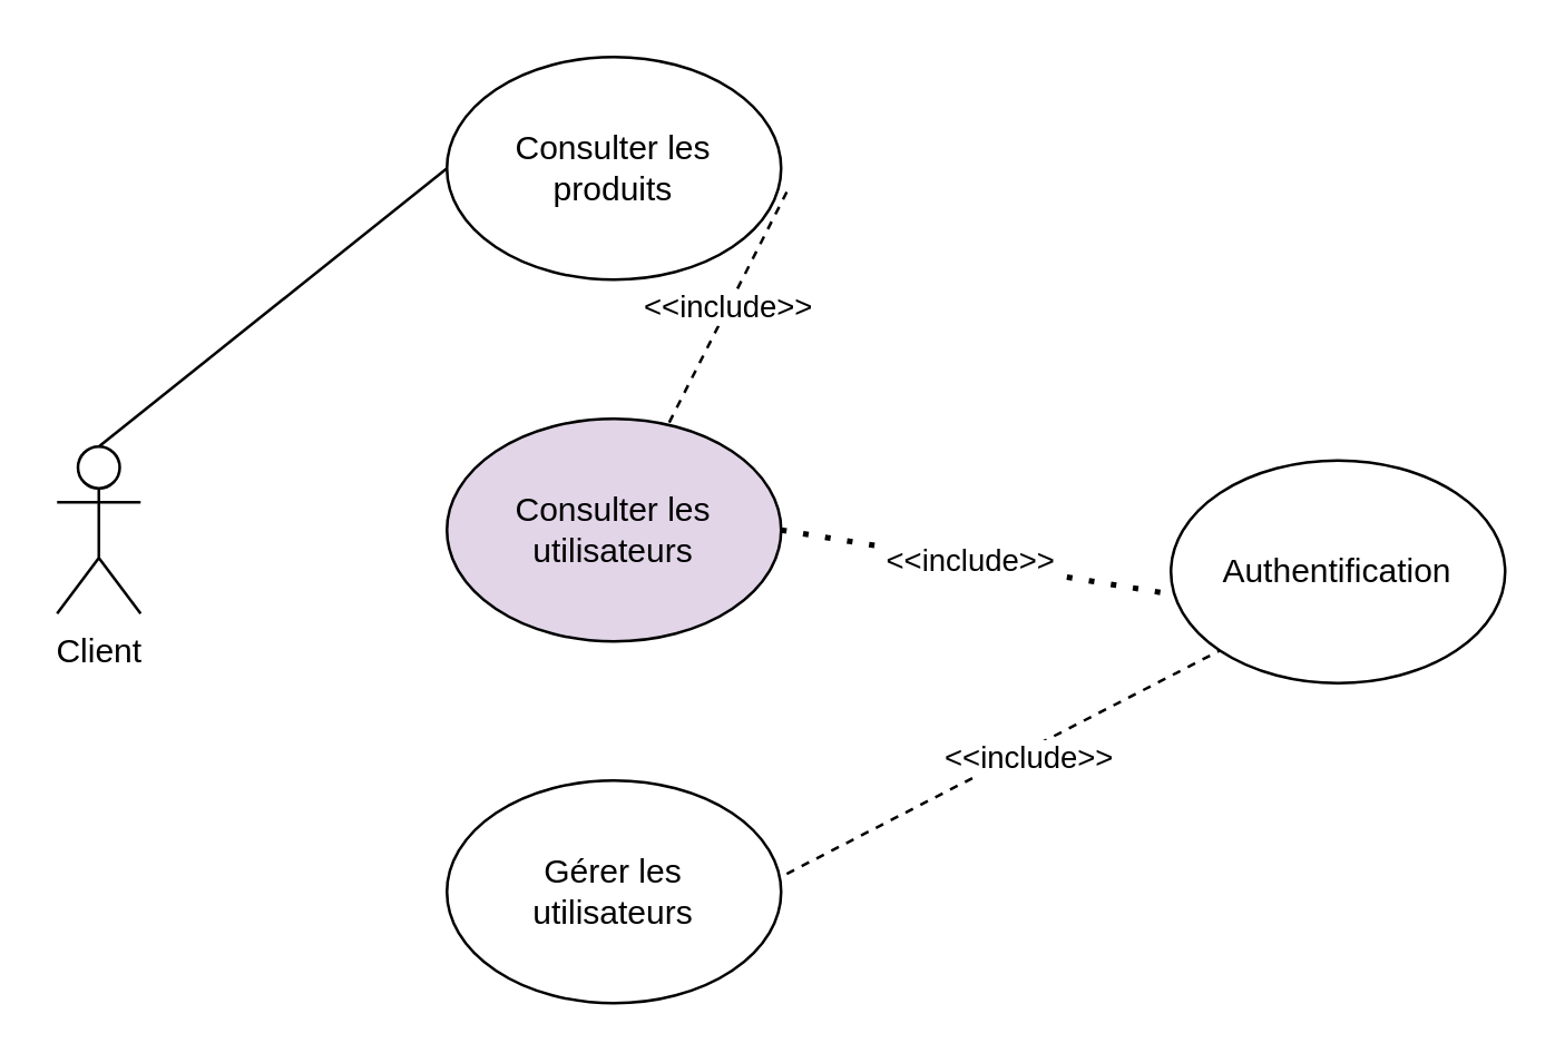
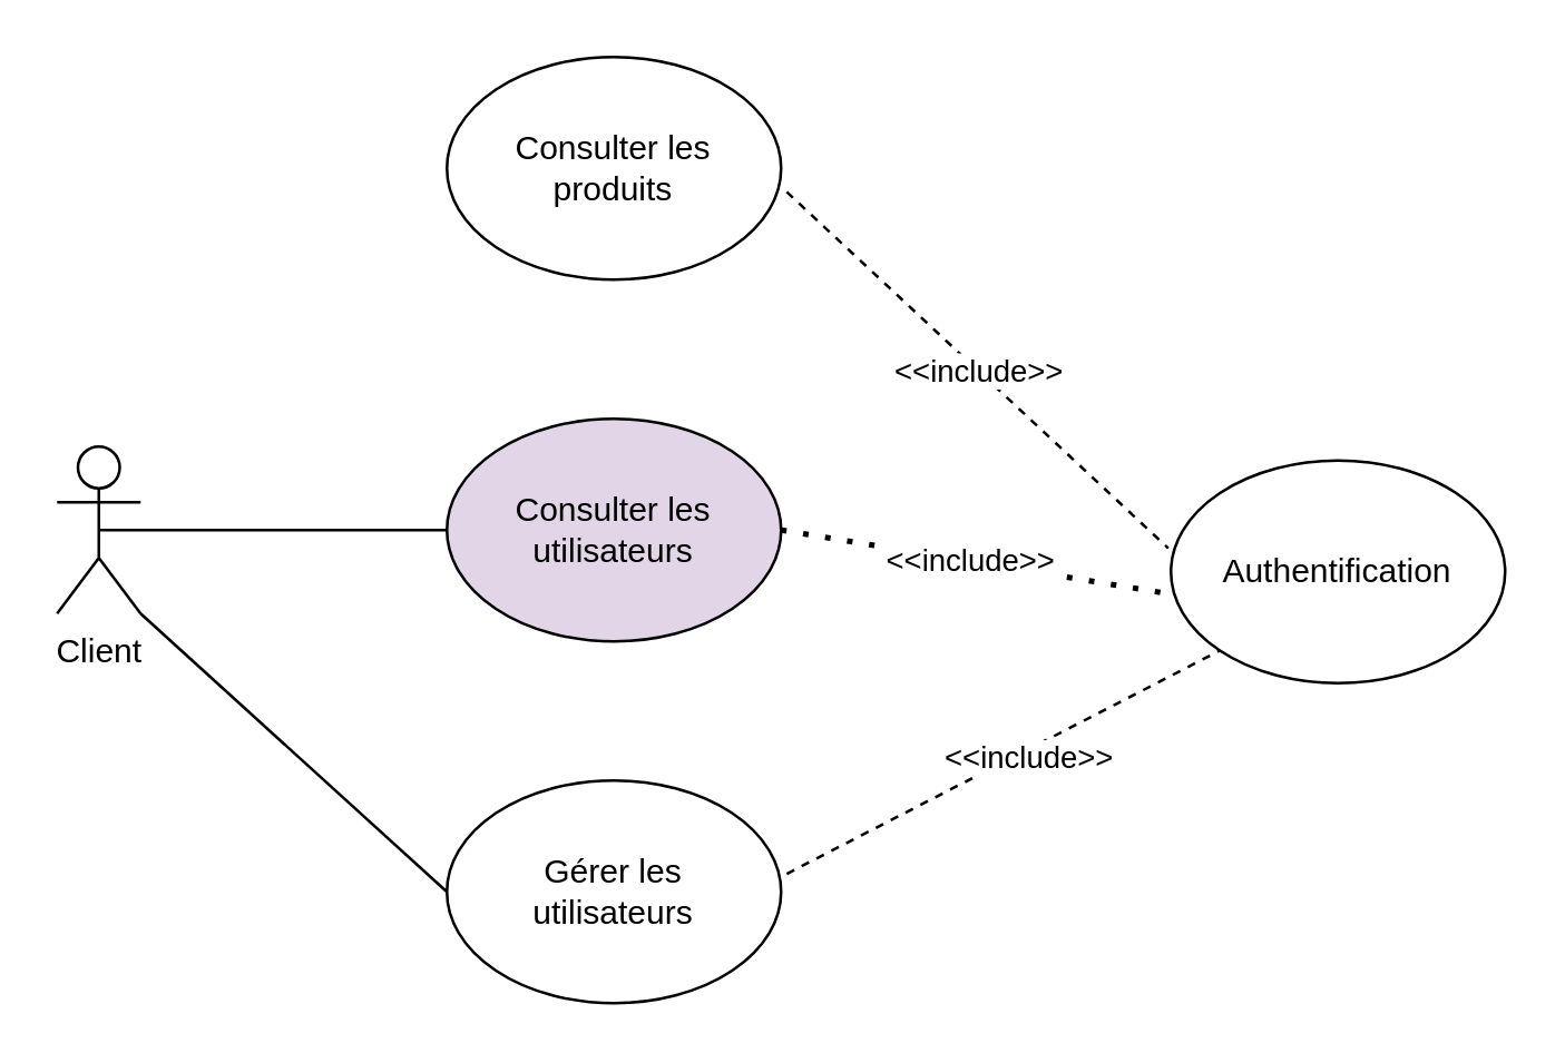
- <mxCell id="11" value="" style="endArrow=none;html=1;rounded=0;entryX=0;entryY=0.5;entryDx=0;entryDy=0;exitX=0.5;exitY=0;exitDx=0;exitDy=0;exitPerimeter=0;" edge="1" parent="1" source="2" target="3"><mxGeometry width="50" height="50" relative="1" as="geometry"><mxPoint x="30" y="120" as="sourcePoint" /><mxPoint x="80" y="70" as="targetPoint" /></mxGeometry></mxCell>
- <mxCell id="7" value="&amp;lt;&amp;lt;include&amp;gt;&amp;gt;" style="endArrow=none;dashed=1;html=1;rounded=0;exitX=1.017;exitY=0.606;exitDx=0;exitDy=0;exitPerimeter=0;" edge="1" parent="1" source="3" target="4"><mxGeometry width="50" height="50" relative="1" as="geometry"><mxPoint x="330" y="200" as="sourcePoint" /><mxPoint x="380" y="150" as="targetPoint" /></mxGeometry></mxCell>
+ <mxCell id="7" value="&amp;lt;&amp;lt;include&amp;gt;&amp;gt;" style="endArrow=none;dashed=1;html=1;rounded=0;entryX=-0.008;entryY=0.394;entryDx=0;entryDy=0;entryPerimeter=0;exitX=1.017;exitY=0.606;exitDx=0;exitDy=0;exitPerimeter=0;" edge="1" parent="1" source="3" target="6"><mxGeometry width="50" height="50" relative="1" as="geometry"><mxPoint x="330" y="200" as="sourcePoint" /><mxPoint x="380" y="150" as="targetPoint" /></mxGeometry></mxCell>
+ <mxCell id="12" value="" style="endArrow=none;html=1;rounded=0;entryX=0;entryY=0.5;entryDx=0;entryDy=0;exitX=0.5;exitY=0.5;exitDx=0;exitDy=0;exitPerimeter=0;" edge="1" parent="1" source="2" target="4"><mxGeometry width="50" height="50" relative="1" as="geometry"><mxPoint x="30" y="350" as="sourcePoint" /><mxPoint x="80" y="300" as="targetPoint" /></mxGeometry></mxCell>
+ <mxCell id="13" value="" style="endArrow=none;html=1;rounded=0;entryX=0;entryY=0.5;entryDx=0;entryDy=0;exitX=1;exitY=1;exitDx=0;exitDy=0;exitPerimeter=0;" edge="1" parent="1" source="2" target="5"><mxGeometry width="50" height="50" relative="1" as="geometry"><mxPoint x="70" y="400" as="sourcePoint" /><mxPoint x="120" y="350" as="targetPoint" /></mxGeometry></mxCell>
